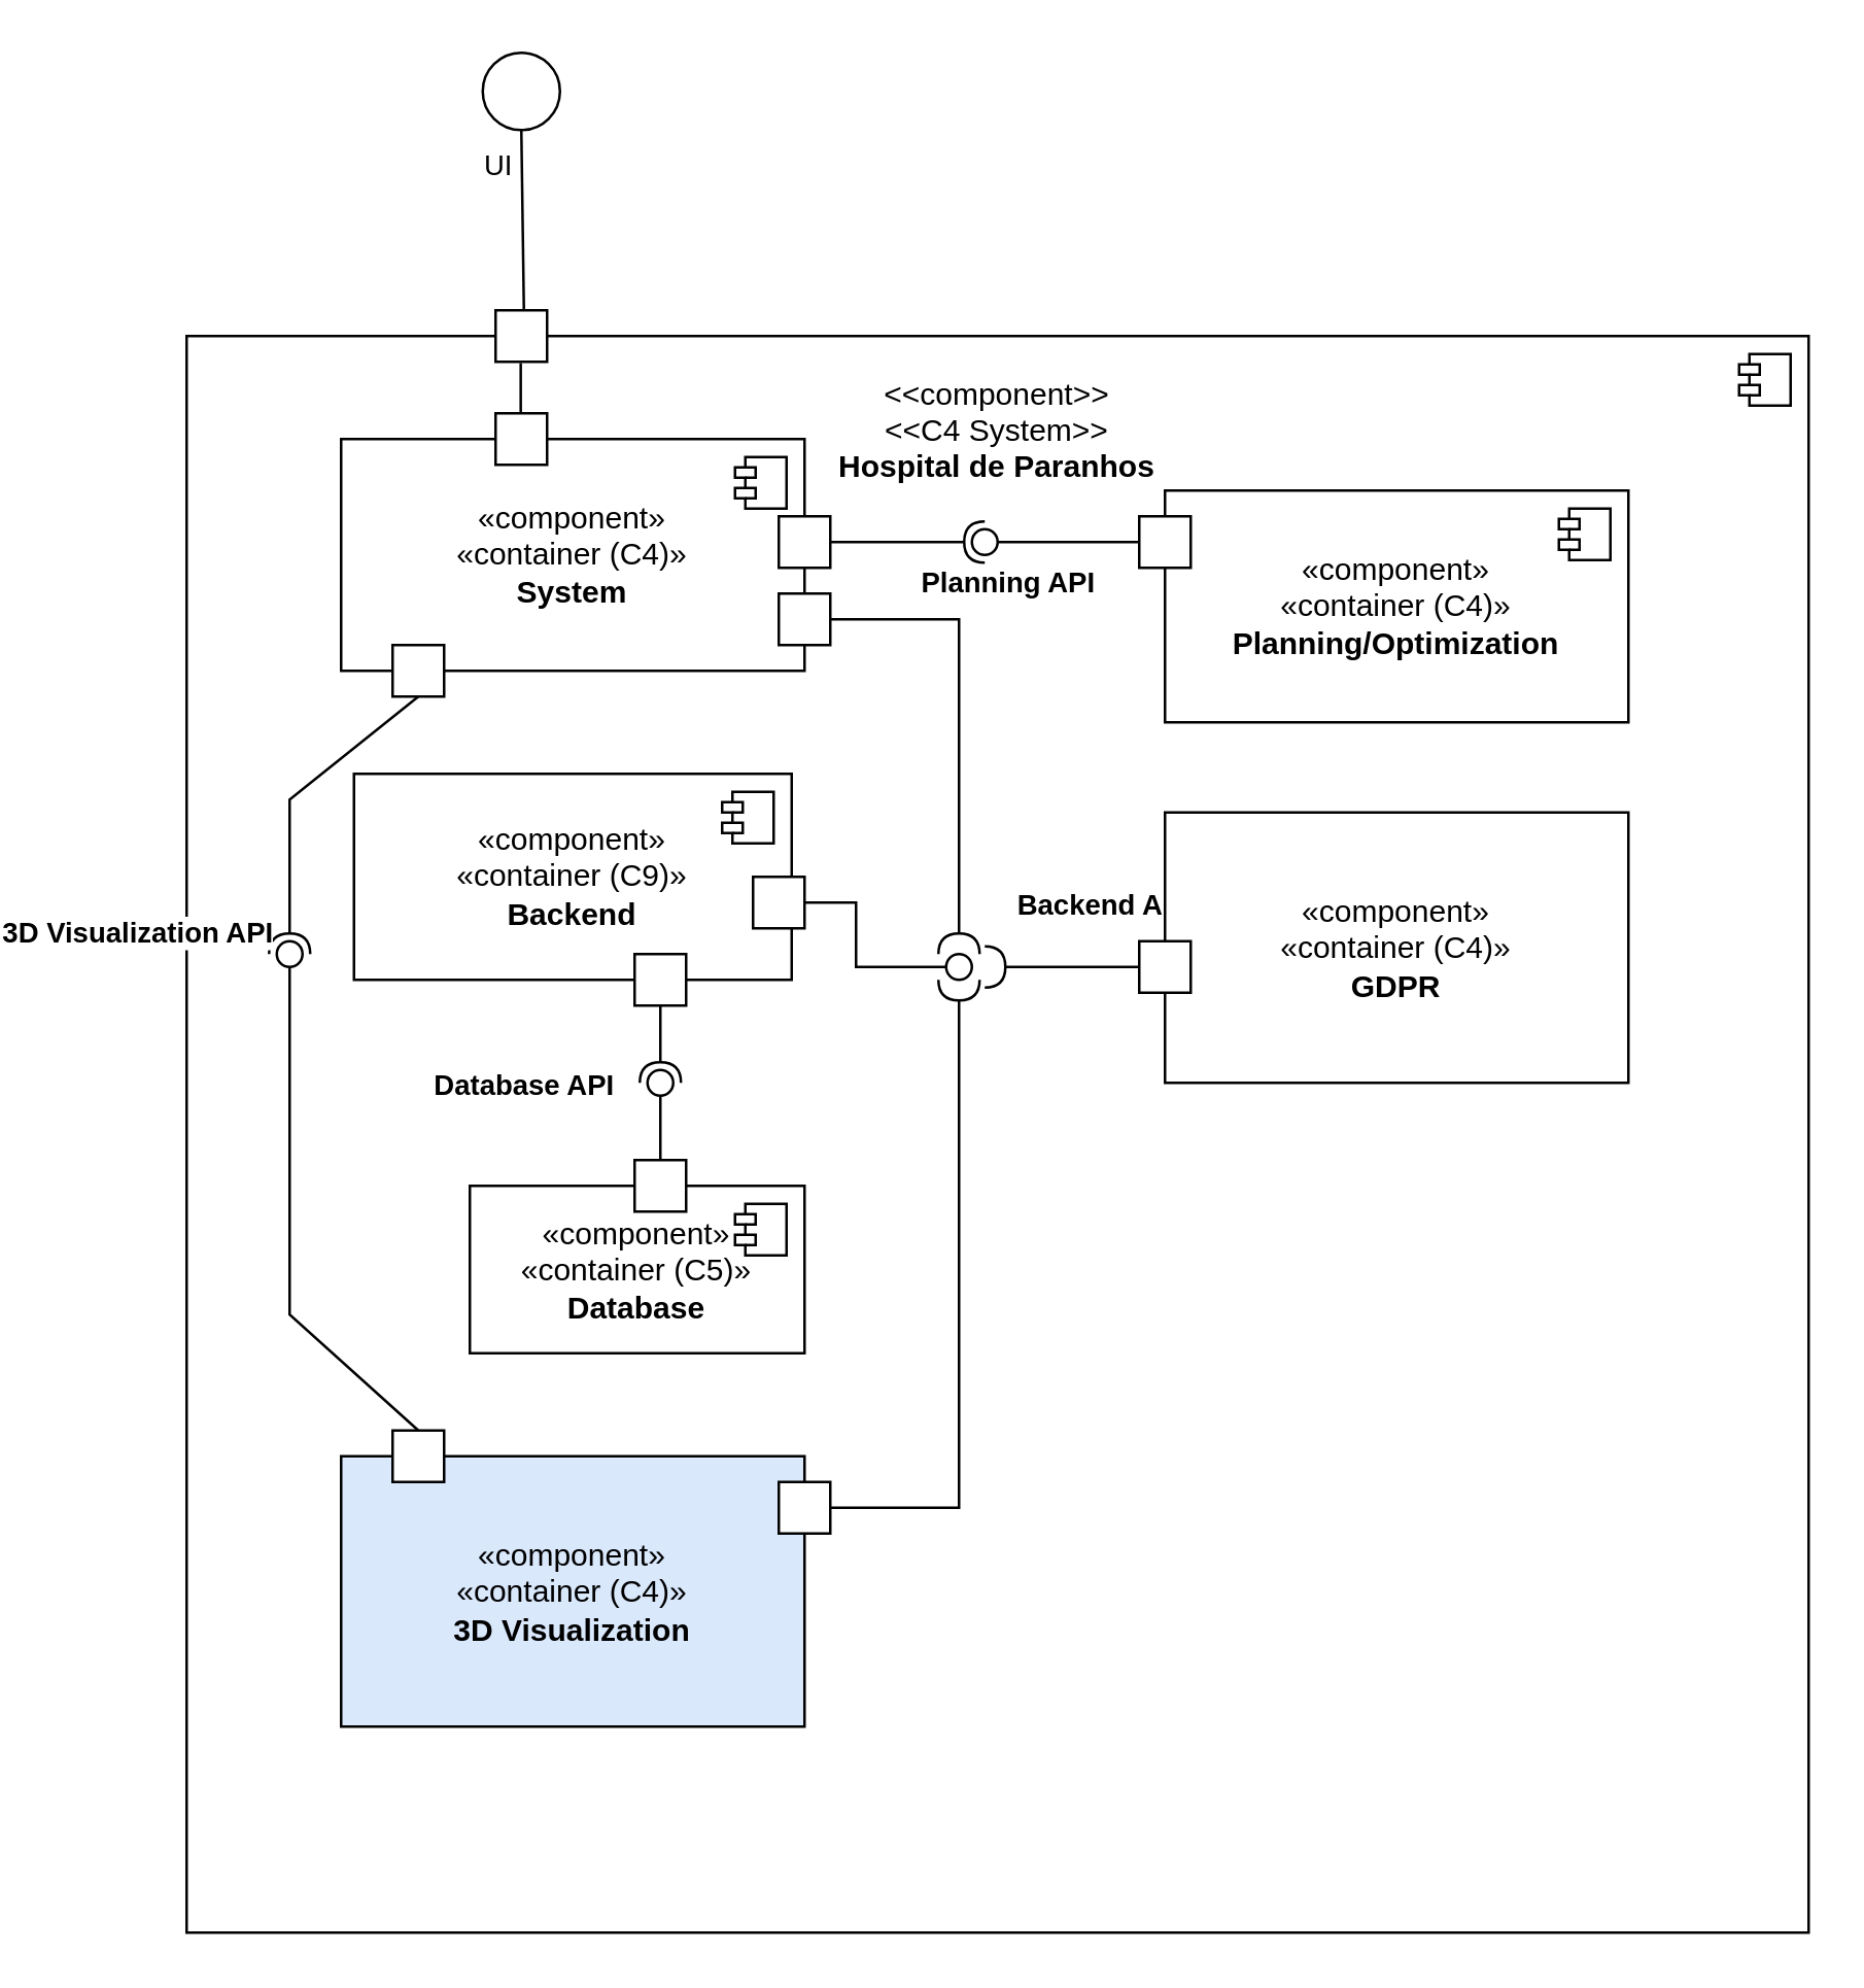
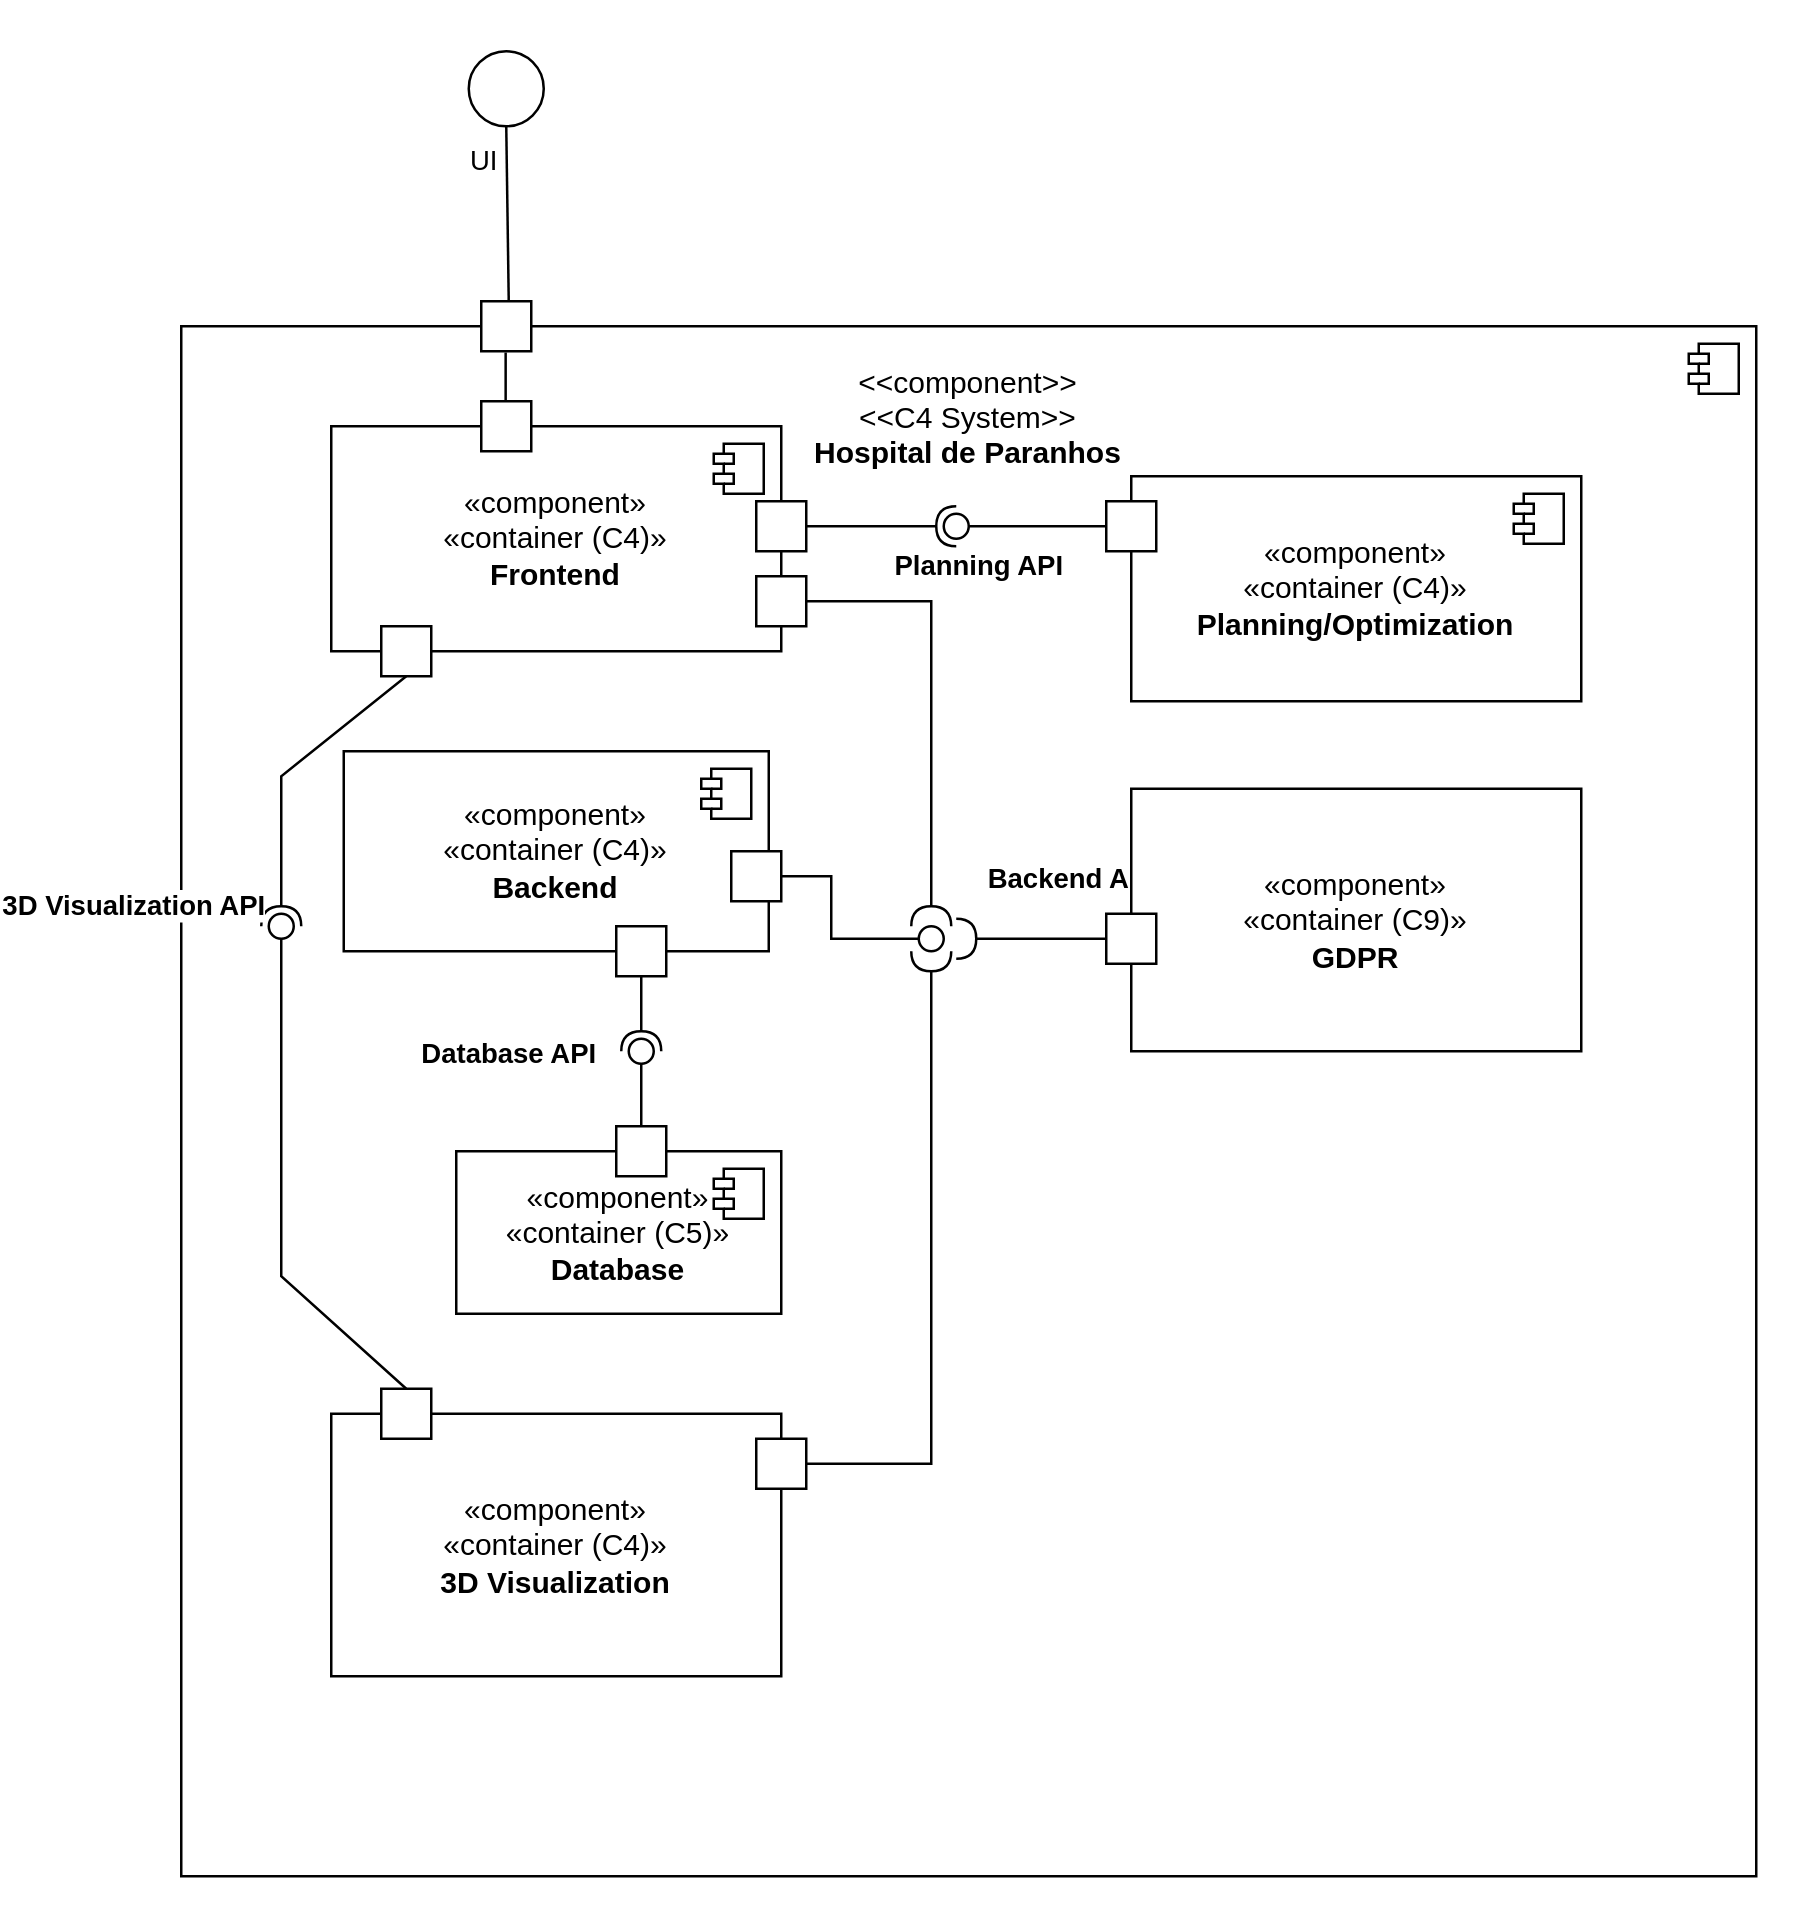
- <mxCell id="12" value="«component»&lt;div&gt;«container (C4)»&lt;br&gt;&lt;b&gt;System&lt;/b&gt;&lt;/div&gt;" style="html=1;dropTarget=0;whiteSpace=wrap;" parent="1" vertex="1"><mxGeometry x="80" y="170" width="180" height="90" as="geometry" /></mxCell>
+ <mxCell id="12" value="«component»&lt;div&gt;«container (C4)»&lt;br&gt;&lt;b&gt;Frontend&lt;/b&gt;&lt;/div&gt;" style="html=1;dropTarget=0;whiteSpace=wrap;" parent="1" vertex="1"><mxGeometry x="80" y="170" width="180" height="90" as="geometry" /></mxCell>
- <mxCell id="35" value="«component»&lt;div&gt;«container (C9)»&lt;br&gt;&lt;b&gt;Backend&lt;/b&gt;&lt;/div&gt;" style="html=1;dropTarget=0;whiteSpace=wrap;" parent="1" vertex="1"><mxGeometry x="85" y="300" width="170" height="80" as="geometry" /></mxCell>
+ <mxCell id="35" value="«component»&lt;div&gt;«container (C4)»&lt;br&gt;&lt;b&gt;Backend&lt;/b&gt;&lt;/div&gt;" style="html=1;dropTarget=0;whiteSpace=wrap;" parent="1" vertex="1"><mxGeometry x="85" y="300" width="170" height="80" as="geometry" /></mxCell>
- <mxCell id="26" value="«component»&lt;br&gt;«container (C4)»&lt;div&gt;&lt;b&gt;GDPR&lt;/b&gt;&lt;/div&gt;" style="rounded=0;whiteSpace=wrap;html=1;" parent="1" vertex="1"><mxGeometry x="400" y="315" width="180" height="105" as="geometry" /></mxCell>
+ <mxCell id="26" value="«component»&lt;br&gt;«container (C9)»&lt;div&gt;&lt;b&gt;GDPR&lt;/b&gt;&lt;/div&gt;" style="rounded=0;whiteSpace=wrap;html=1;" parent="1" vertex="1"><mxGeometry x="400" y="315" width="180" height="105" as="geometry" /></mxCell>
- <mxCell id="25" value="«component»&lt;br&gt;«container (C4)»&lt;div&gt;&lt;b&gt;3D Visualization&lt;/b&gt;&lt;/div&gt;" style="rounded=0;whiteSpace=wrap;html=1;fillColor=#dae8fc;" parent="1" vertex="1"><mxGeometry x="80" y="565" width="180" height="105" as="geometry" /></mxCell>
+ <mxCell id="25" value="«component»&lt;br&gt;«container (C4)»&lt;div&gt;&lt;b&gt;3D Visualization&lt;/b&gt;&lt;/div&gt;" style="rounded=0;whiteSpace=wrap;html=1;" parent="1" vertex="1"><mxGeometry x="80" y="565" width="180" height="105" as="geometry" /></mxCell>
